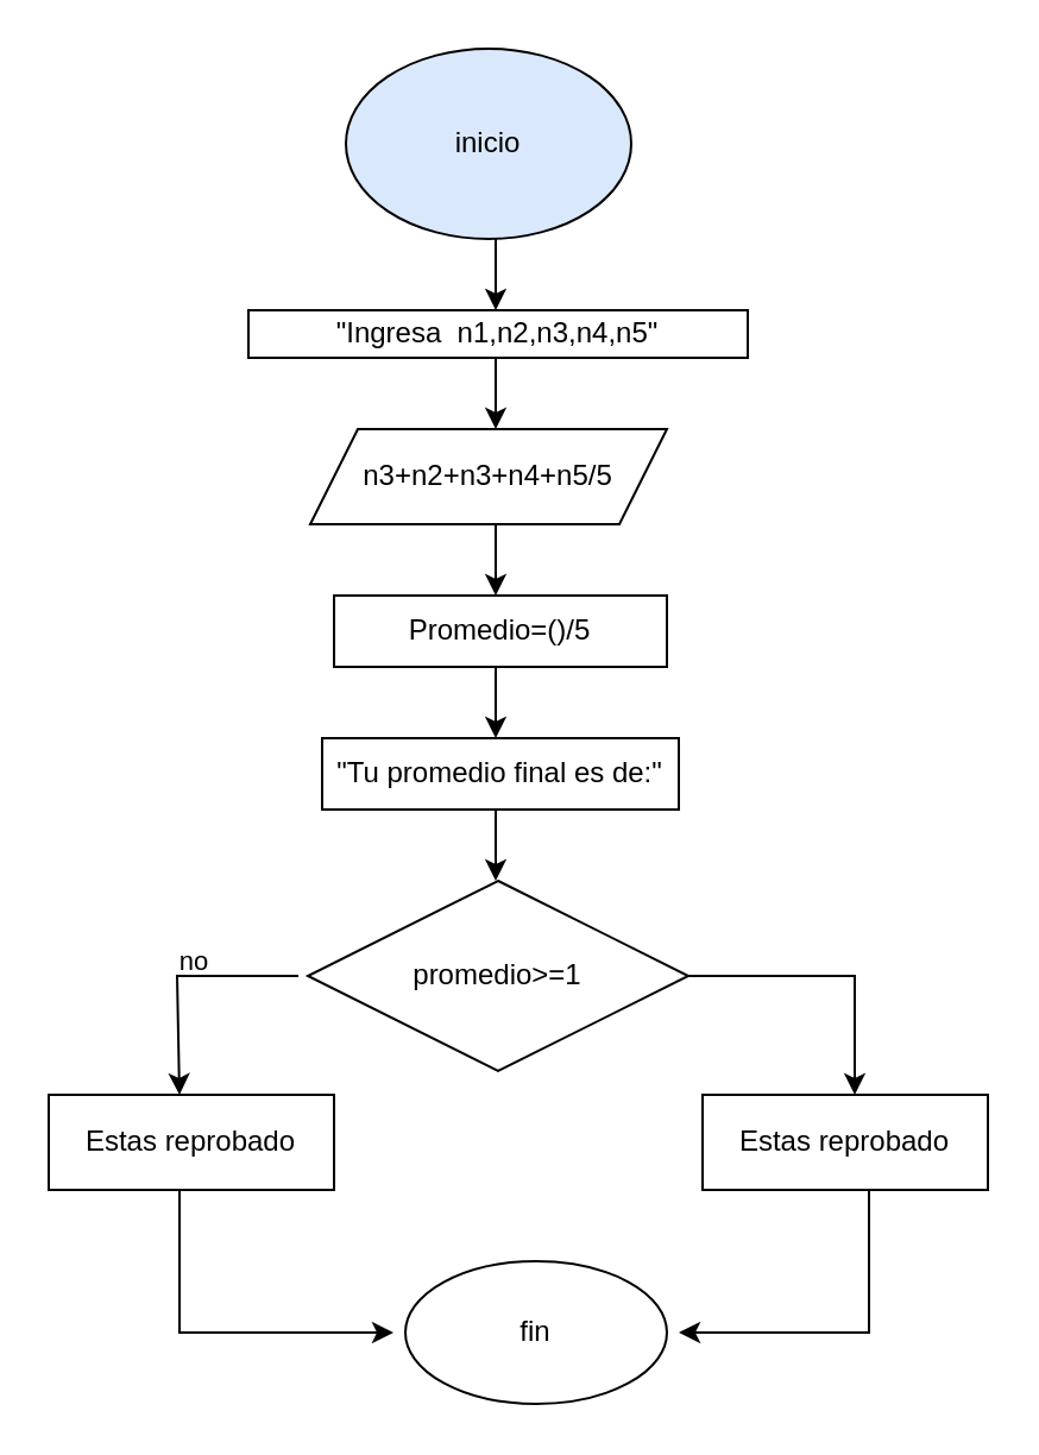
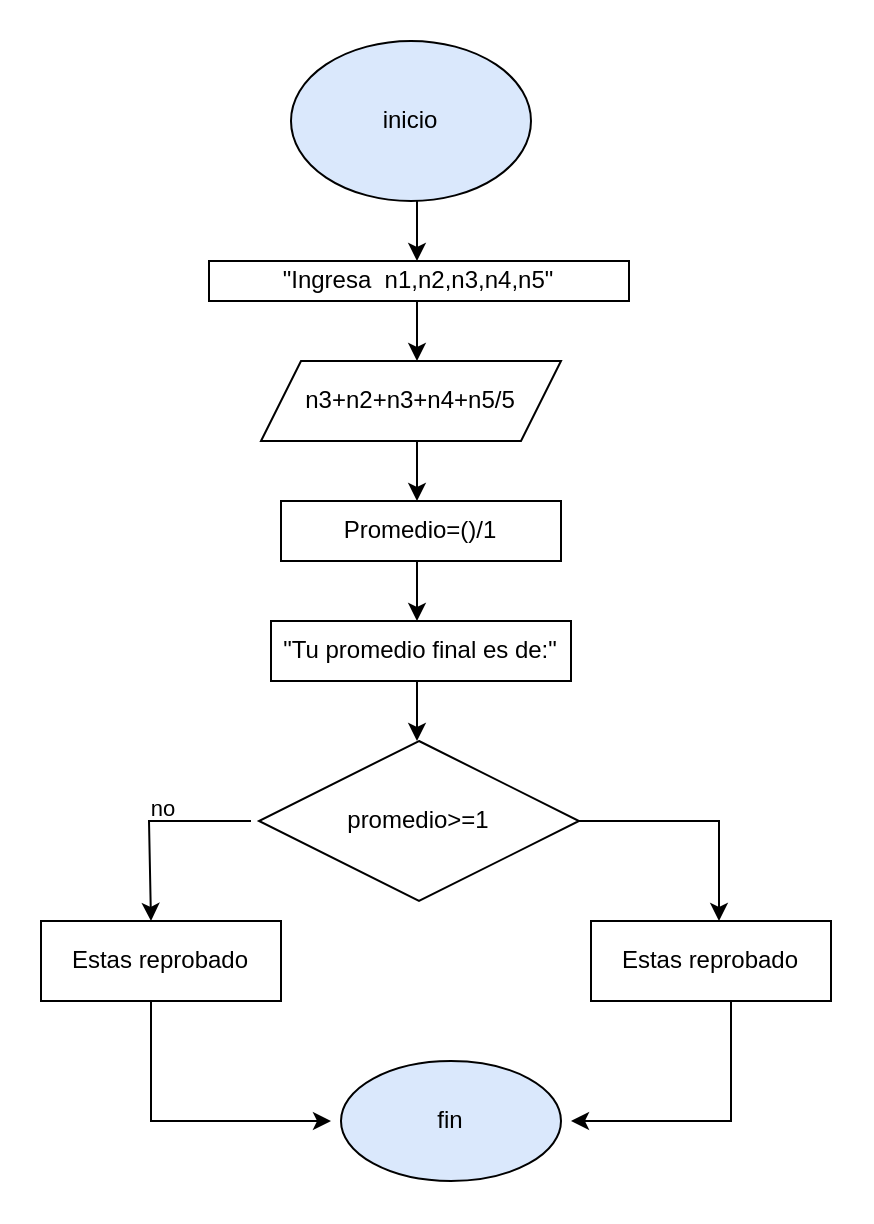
- <mxCell id="8" value="Promedio=()/5" style="rounded=0;whiteSpace=wrap;html=1;" parent="1" vertex="1"><mxGeometry x="140" y="250" width="140" height="30" as="geometry" /></mxCell>
+ <mxCell id="8" value="Promedio=()/1" style="rounded=0;whiteSpace=wrap;html=1;" parent="1" vertex="1"><mxGeometry x="140" y="250" width="140" height="30" as="geometry" /></mxCell>
- <mxCell id="20" value="fin" style="ellipse;whiteSpace=wrap;html=1;" parent="1" vertex="1"><mxGeometry x="170" y="530" width="110" height="60" as="geometry" /></mxCell>
+ <mxCell id="20" value="fin" style="ellipse;whiteSpace=wrap;html=1;fillColor=#dae8fc;" parent="1" vertex="1"><mxGeometry x="170" y="530" width="110" height="60" as="geometry" /></mxCell>
